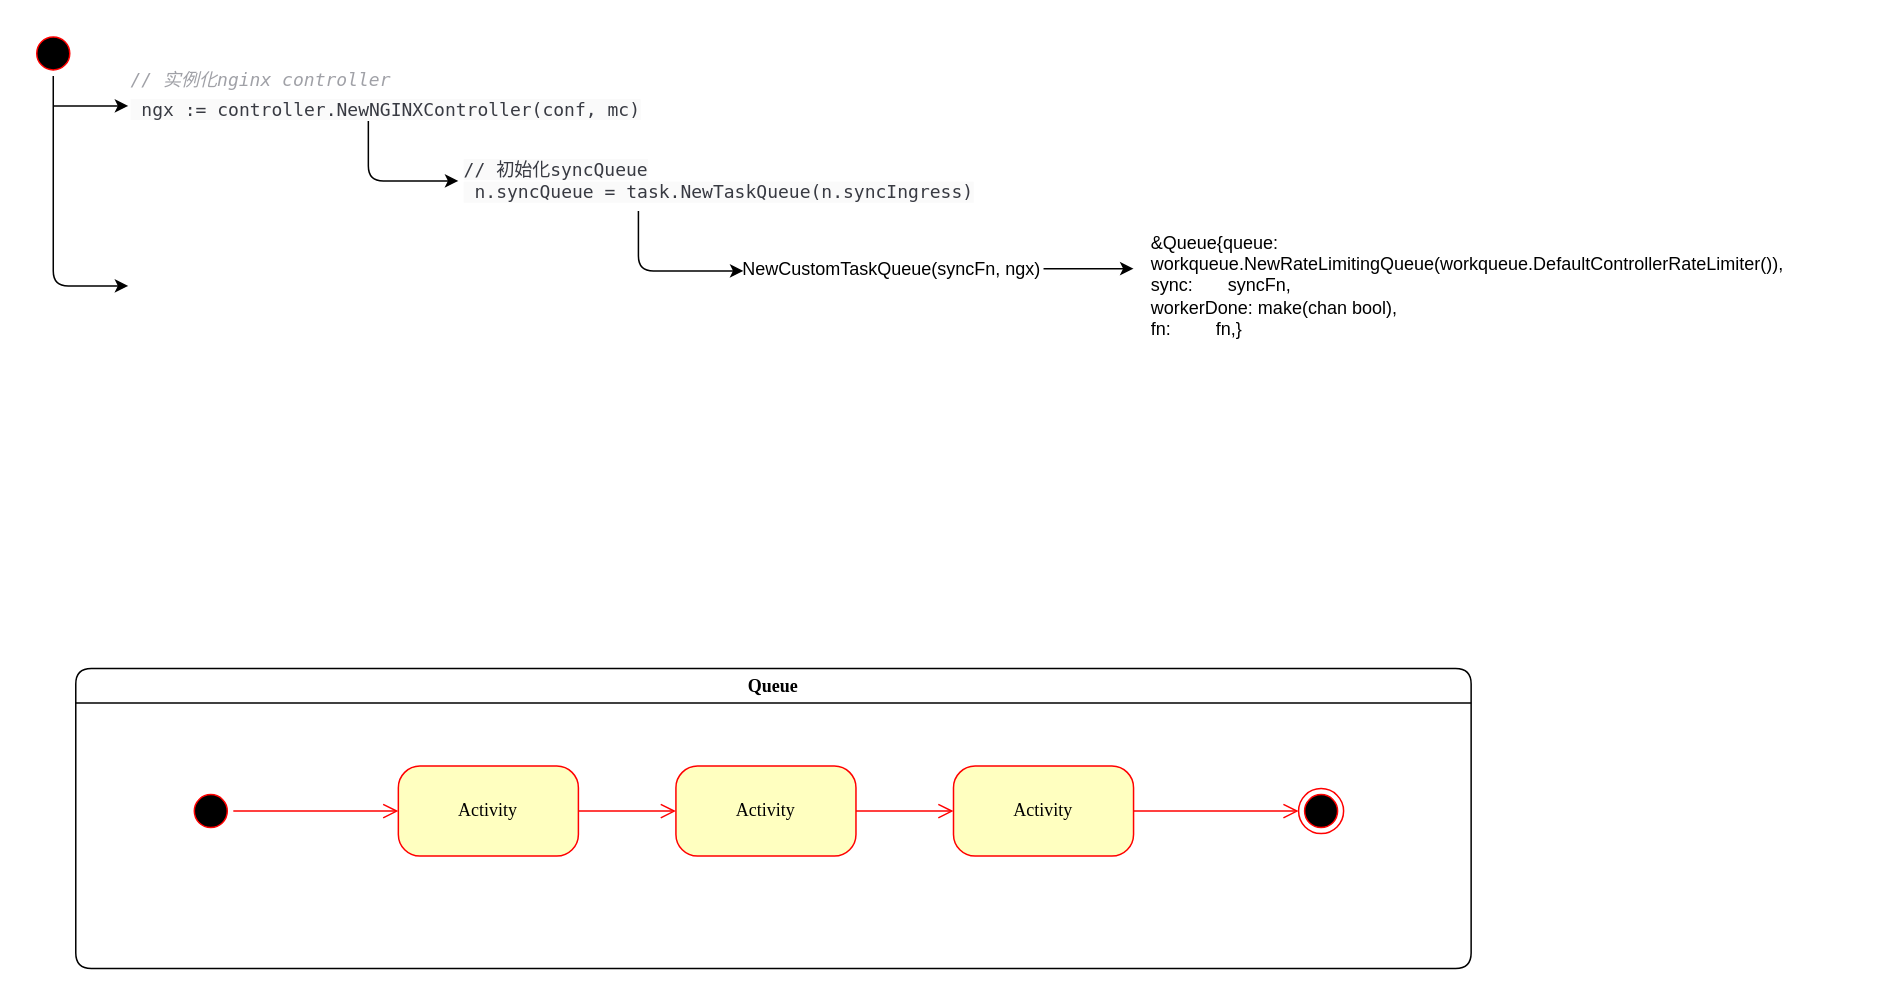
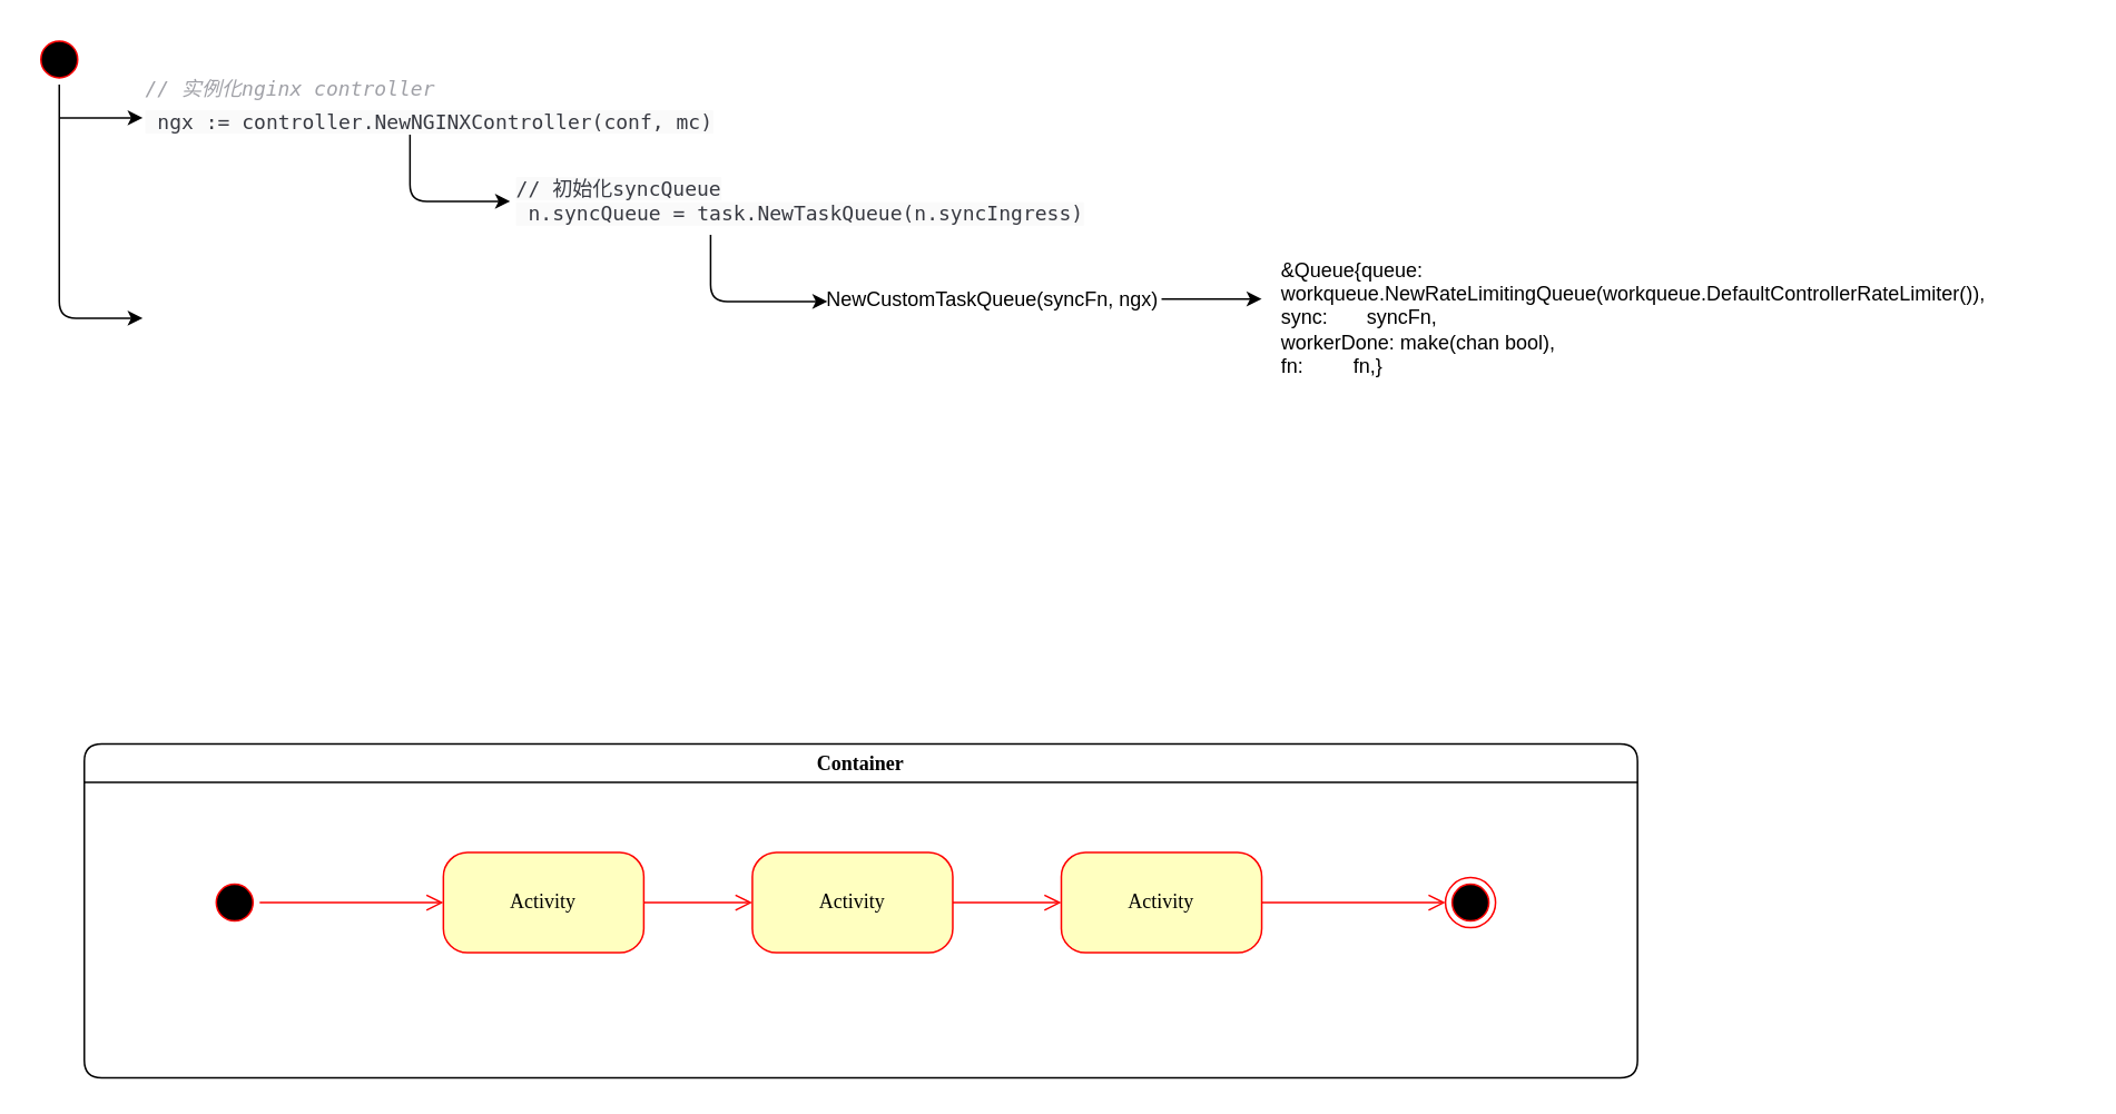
- <mxCell id="3" value="Queue" style="swimlane;whiteSpace=wrap;html=1;rounded=1;shadow=0;comic=0;labelBackgroundColor=none;strokeWidth=1;fontFamily=Verdana;fontSize=12;align=center;" parent="1" vertex="1"><mxGeometry x="50" y="445" width="930" height="200" as="geometry" /></mxCell>
+ <mxCell id="3" value="Container" style="swimlane;whiteSpace=wrap;html=1;rounded=1;shadow=0;comic=0;labelBackgroundColor=none;strokeWidth=1;fontFamily=Verdana;fontSize=12;align=center;" parent="1" vertex="1"><mxGeometry x="50" y="445" width="930" height="200" as="geometry" /></mxCell>
